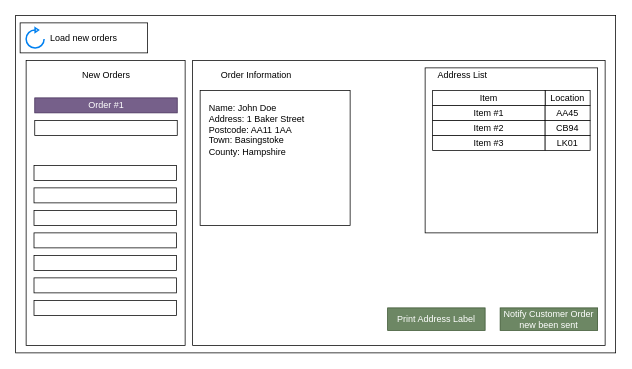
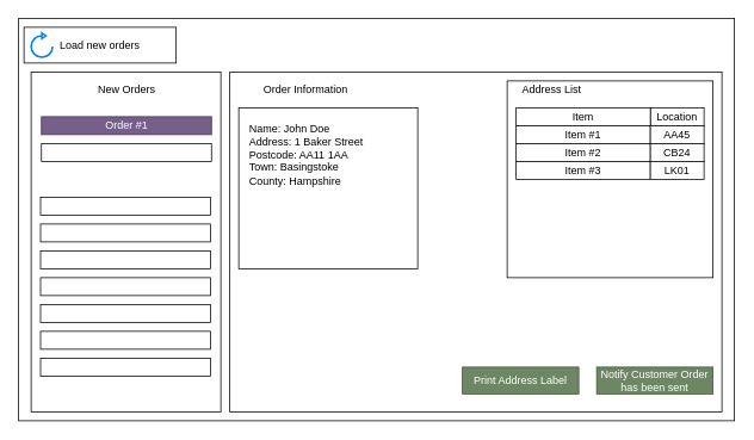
- <mxCell id="26" value="CB94" style="rounded=0;whiteSpace=wrap;html=1;" vertex="1" parent="1"><mxGeometry x="726" y="160" width="60" height="20" as="geometry" /></mxCell>
+ <mxCell id="26" value="CB24" style="rounded=0;whiteSpace=wrap;html=1;" vertex="1" parent="1"><mxGeometry x="726" y="160" width="60" height="20" as="geometry" /></mxCell>
- <mxCell id="28" value="Notify Customer Order new been sent" style="rounded=0;whiteSpace=wrap;html=1;fillColor=#6d8764;strokeColor=#3A5431;fontColor=#ffffff;" vertex="1" parent="1"><mxGeometry x="666" y="410" width="130" height="30" as="geometry" /></mxCell>
+ <mxCell id="28" value="Notify Customer Order has been sent" style="rounded=0;whiteSpace=wrap;html=1;fillColor=#6d8764;strokeColor=#3A5431;fontColor=#ffffff;" vertex="1" parent="1"><mxGeometry x="666" y="410" width="130" height="30" as="geometry" /></mxCell>
